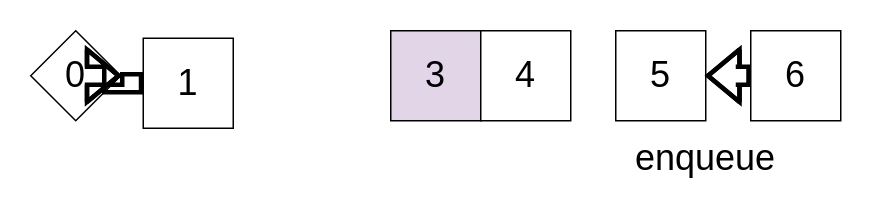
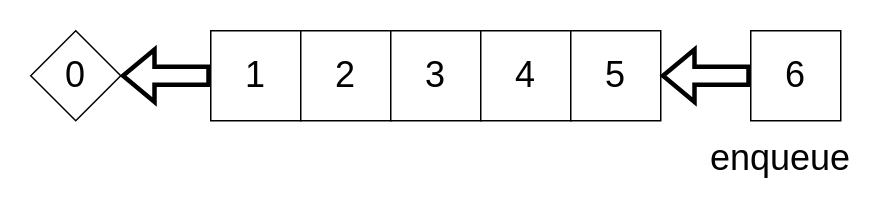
+ <mxCell id="5" value="2" style="whiteSpace=wrap;html=1;aspect=fixed;fontSize=24;" parent="1" vertex="1"><mxGeometry x="200" y="20" width="60" height="60" as="geometry" /></mxCell>
- <mxCell id="6" value="3" style="whiteSpace=wrap;html=1;aspect=fixed;fontSize=24;fillColor=#e1d5e7;" parent="1" vertex="1"><mxGeometry x="260" y="20" width="60" height="60" as="geometry" /></mxCell>
+ <mxCell id="6" value="3" style="whiteSpace=wrap;html=1;aspect=fixed;fontSize=24;" parent="1" vertex="1"><mxGeometry x="260" y="20" width="60" height="60" as="geometry" /></mxCell>
- <mxCell id="8" value="5" style="whiteSpace=wrap;html=1;aspect=fixed;fontSize=24;" parent="1" vertex="1"><mxGeometry x="410" y="20" width="60" height="60" as="geometry" /></mxCell>
+ <mxCell id="8" value="5" style="whiteSpace=wrap;html=1;aspect=fixed;fontSize=24;" parent="1" vertex="1"><mxGeometry x="380" y="20" width="60" height="60" as="geometry" /></mxCell>
- <mxCell id="4" value="1" style="whiteSpace=wrap;html=1;aspect=fixed;fontSize=24;" parent="1" vertex="1"><mxGeometry x="95" y="25" width="60" height="60" as="geometry" /></mxCell>
+ <mxCell id="4" value="1" style="whiteSpace=wrap;html=1;aspect=fixed;fontSize=24;" parent="1" vertex="1"><mxGeometry x="140" y="20" width="60" height="60" as="geometry" /></mxCell>
- <mxCell id="11" value="&lt;font style=&quot;font-size: 24px;&quot;&gt;enqueue&lt;/font&gt;" style="text;html=1;strokeColor=none;fillColor=none;align=center;verticalAlign=middle;whiteSpace=wrap;rounded=0;" parent="1" vertex="1"><mxGeometry x="440" y="90" width="60" height="30" as="geometry" /></mxCell>
+ <mxCell id="11" value="&lt;font style=&quot;font-size: 24px;&quot;&gt;enqueue&lt;/font&gt;" style="text;html=1;strokeColor=none;fillColor=none;align=center;verticalAlign=middle;whiteSpace=wrap;rounded=0;" parent="1" vertex="1"><mxGeometry x="490" y="90" width="60" height="30" as="geometry" /></mxCell>
